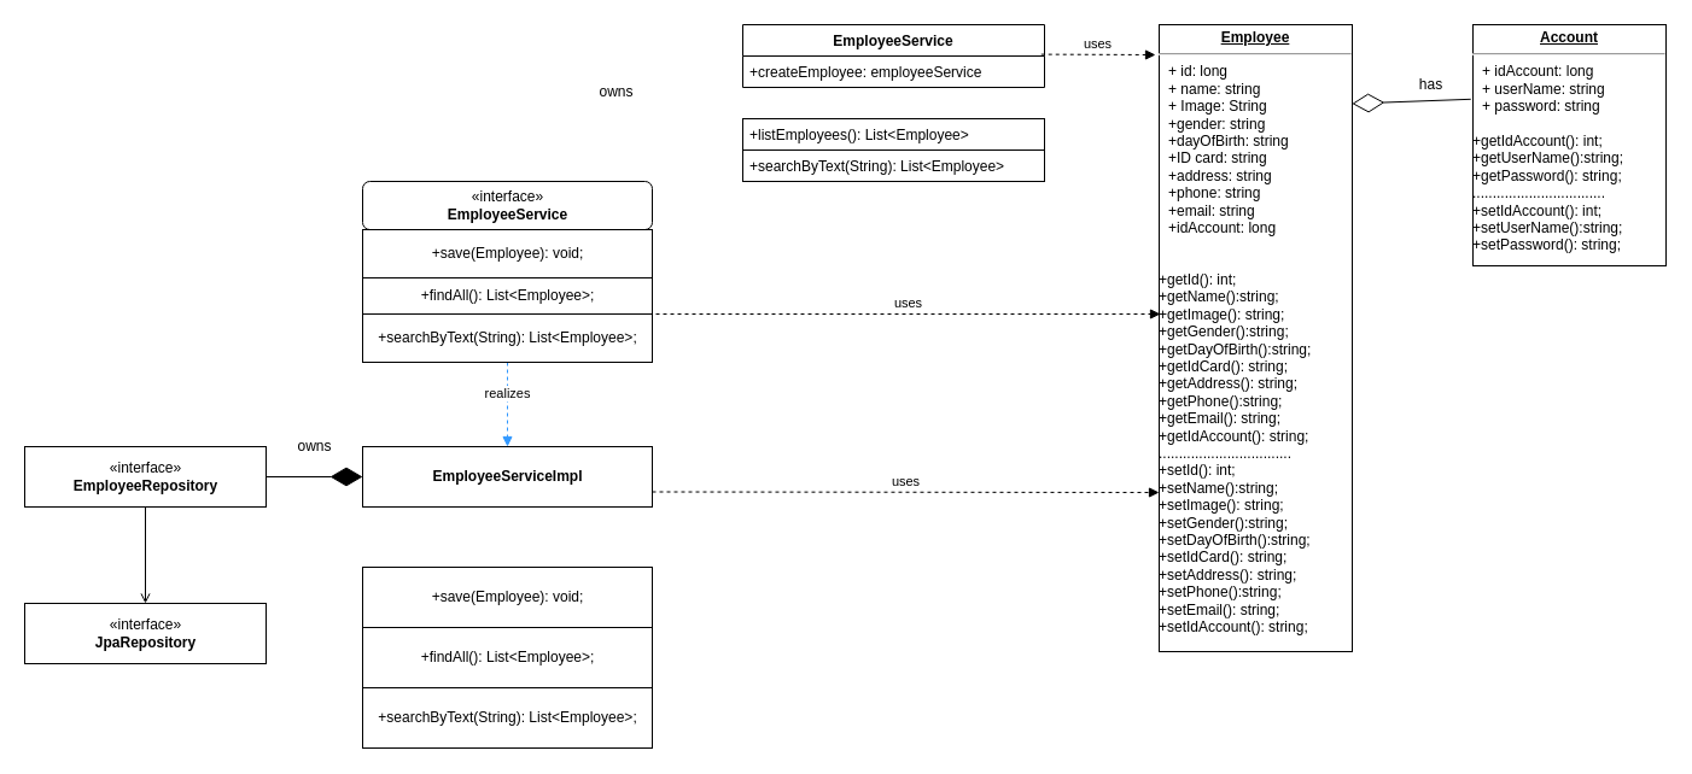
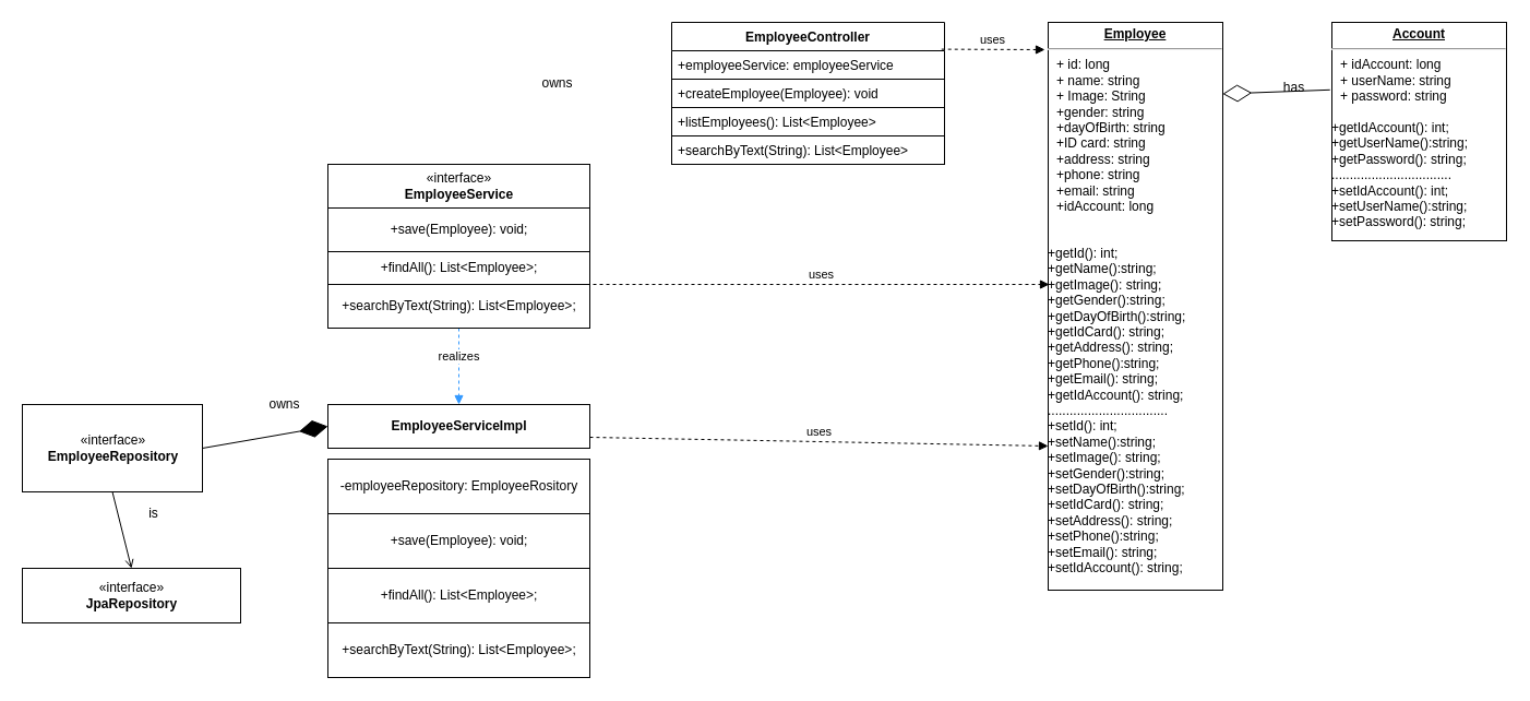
- <mxCell id="12" value="EmployeeService" style="swimlane;fontStyle=1;align=center;verticalAlign=top;childLayout=stackLayout;horizontal=1;startSize=26;horizontalStack=0;resizeParent=1;resizeParentMax=0;resizeLast=0;collapsible=1;marginBottom=0;" parent="1" vertex="1"><mxGeometry x="615" y="20" width="250" height="52" as="geometry"><mxRectangle x="105" y="-360" width="90" height="26" as="alternateBounds" /></mxGeometry></mxCell>
+ <mxCell id="12" value="EmployeeController" style="swimlane;fontStyle=1;align=center;verticalAlign=top;childLayout=stackLayout;horizontal=1;startSize=26;horizontalStack=0;resizeParent=1;resizeParentMax=0;resizeLast=0;collapsible=1;marginBottom=0;" parent="1" vertex="1"><mxGeometry x="615" y="20" width="250" height="52" as="geometry"><mxRectangle x="105" y="-360" width="90" height="26" as="alternateBounds" /></mxGeometry></mxCell>
- <mxCell id="13" value="+createEmployee: employeeService" style="text;strokeColor=none;fillColor=none;align=left;verticalAlign=top;spacingLeft=4;spacingRight=4;overflow=hidden;rotatable=0;points=[[0,0.5],[1,0.5]];portConstraint=eastwest;" parent="12" vertex="1"><mxGeometry y="26" width="250" height="26" as="geometry" /></mxCell>
+ <mxCell id="13" value="+employeeService: employeeService" style="text;strokeColor=none;fillColor=none;align=left;verticalAlign=top;spacingLeft=4;spacingRight=4;overflow=hidden;rotatable=0;points=[[0,0.5],[1,0.5]];portConstraint=eastwest;" parent="12" vertex="1"><mxGeometry y="26" width="250" height="26" as="geometry" /></mxCell>
- <mxCell id="16" value="has" style="text;html=1;align=center;verticalAlign=middle;resizable=0;points=[];autosize=1;" parent="1" vertex="1"><mxGeometry x="1170" y="60" width="30" height="20" as="geometry" /></mxCell>
+ <mxCell id="16" value="has" style="text;html=1;align=center;verticalAlign=middle;resizable=0;points=[];autosize=1;" parent="1" vertex="1"><mxGeometry x="1170" y="70" width="30" height="20" as="geometry" /></mxCell>
+ <mxCell id="25" value="+createEmployee(Employee): void" style="text;fillColor=none;align=left;verticalAlign=top;spacingLeft=4;spacingRight=4;overflow=hidden;rotatable=0;points=[[0,0.5],[1,0.5]];portConstraint=eastwest;strokeColor=#000000;" parent="1" vertex="1"><mxGeometry x="615" y="72" width="250" height="26" as="geometry" /></mxCell>
- <mxCell id="3" value="«interface»&lt;br&gt;&lt;b&gt;EmployeeService&lt;/b&gt;" style="html=1;rounded=1;" parent="1" vertex="1"><mxGeometry x="300" y="150" width="240" height="40" as="geometry" /></mxCell>
+ <mxCell id="3" value="«interface»&lt;br&gt;&lt;b&gt;EmployeeService&lt;/b&gt;" style="html=1;" parent="1" vertex="1"><mxGeometry x="300" y="150" width="240" height="40" as="geometry" /></mxCell>
- <mxCell id="7" value="«interface»&lt;br&gt;&lt;b&gt;EmployeeRepository&lt;/b&gt;" style="html=1;" parent="1" vertex="1"><mxGeometry x="20" y="370" width="200" height="50" as="geometry" /></mxCell>
+ <mxCell id="7" value="«interface»&lt;br&gt;&lt;b&gt;EmployeeRepository&lt;/b&gt;" style="html=1;" parent="1" vertex="1"><mxGeometry x="20" y="370" width="165" height="80" as="geometry" /></mxCell>
- <mxCell id="4" value="&lt;b&gt;EmployeeServiceImpl&lt;/b&gt;" style="html=1;" parent="1" vertex="1"><mxGeometry x="300" y="370" width="240" height="50" as="geometry" /></mxCell>
+ <mxCell id="4" value="&lt;b&gt;EmployeeServiceImpl&lt;/b&gt;" style="html=1;" parent="1" vertex="1"><mxGeometry x="300" y="370" width="240" height="40" as="geometry" /></mxCell>
+ <mxCell id="5" value="-employeeRepository: EmployeeRository&lt;br&gt;" style="html=1;" parent="1" vertex="1"><mxGeometry x="300" y="420" width="240" height="50" as="geometry" /></mxCell>
+ <mxCell id="10" value="is" style="text;html=1;align=center;verticalAlign=middle;resizable=0;points=[];autosize=1;" parent="1" vertex="1"><mxGeometry x="130" y="460" width="20" height="20" as="geometry" /></mxCell>
- <mxCell id="8" value="«interface»&lt;br&gt;&lt;b&gt;JpaRepository&lt;/b&gt;" style="html=1;" parent="1" vertex="1"><mxGeometry x="20" y="500" width="200" height="50" as="geometry" /></mxCell>
+ <mxCell id="8" value="«interface»&lt;br&gt;&lt;b&gt;JpaRepository&lt;/b&gt;" style="html=1;" parent="1" vertex="1"><mxGeometry x="20" y="520" width="200" height="50" as="geometry" /></mxCell>
